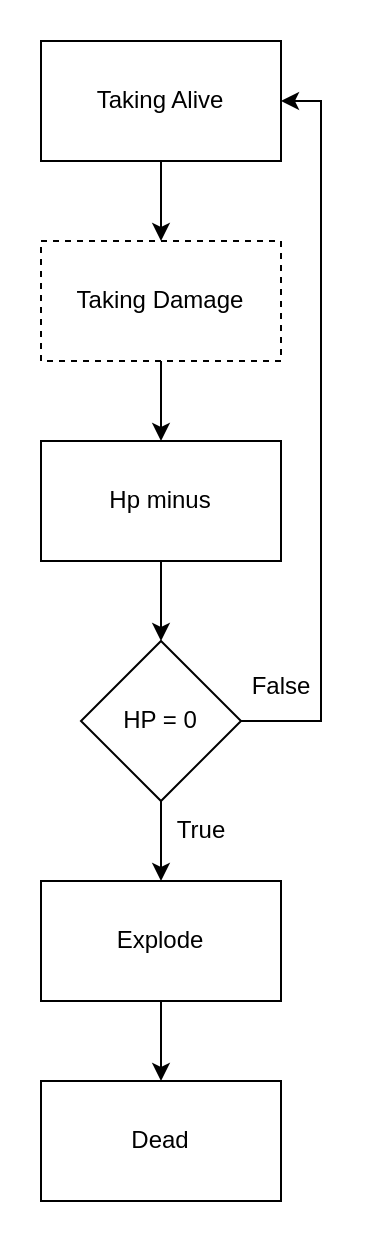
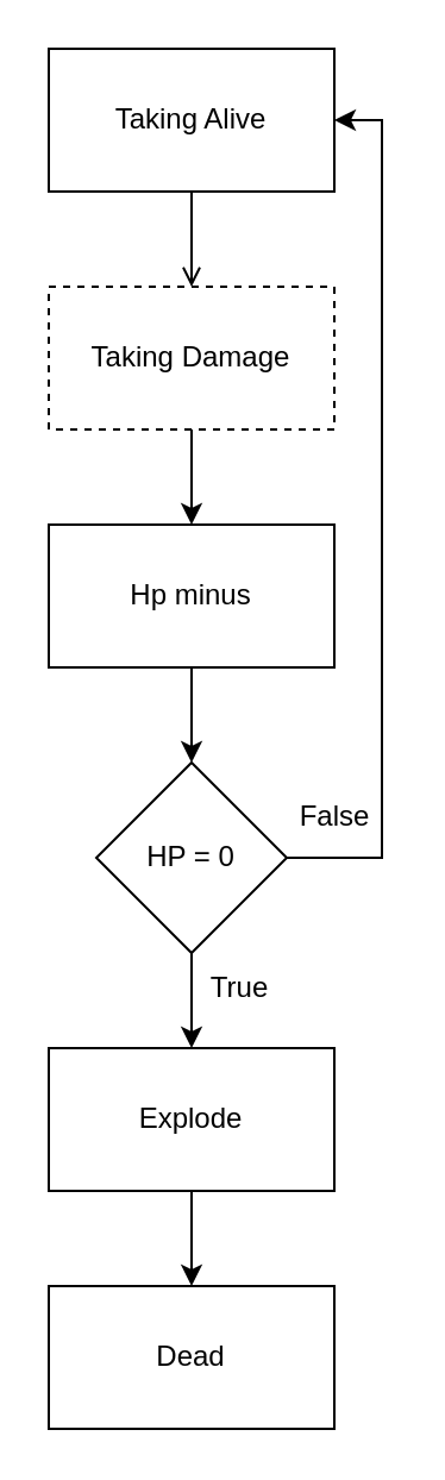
- <mxCell id="2" value="" style="edgeStyle=orthogonalEdgeStyle;rounded=0;orthogonalLoop=1;jettySize=auto;html=1;" edge="1" parent="1" source="3" target="5"><mxGeometry relative="1" as="geometry" /></mxCell>
+ <mxCell id="2" value="" style="edgeStyle=orthogonalEdgeStyle;rounded=0;orthogonalLoop=1;jettySize=auto;html=1;endArrow=open;" edge="1" parent="1" source="3" target="5"><mxGeometry relative="1" as="geometry" /></mxCell>
